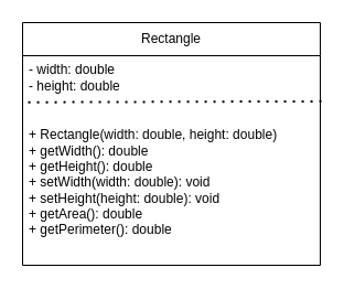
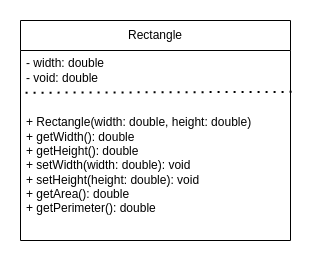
- <mxCell id="3" value="&lt;div&gt;- width: double&amp;nbsp; &amp;nbsp; &amp;nbsp; &amp;nbsp; &amp;nbsp; &amp;nbsp; &amp;nbsp; &amp;nbsp; &amp;nbsp;&lt;/div&gt;&lt;div&gt;- height: double&amp;nbsp;&lt;/div&gt;" style="text;strokeColor=none;fillColor=none;align=left;verticalAlign=middle;spacingLeft=4;spacingRight=4;overflow=hidden;points=[[0,0.5],[1,0.5]];portConstraint=eastwest;rotatable=0;whiteSpace=wrap;html=1;" vertex="1" parent="2"><mxGeometry y="30" width="270" height="40" as="geometry" /></mxCell>
+ <mxCell id="3" value="&lt;div&gt;- width: double&amp;nbsp; &amp;nbsp; &amp;nbsp; &amp;nbsp; &amp;nbsp; &amp;nbsp; &amp;nbsp; &amp;nbsp; &amp;nbsp;&lt;/div&gt;&lt;div&gt;- void: double&amp;nbsp;&lt;/div&gt;" style="text;strokeColor=none;fillColor=none;align=left;verticalAlign=middle;spacingLeft=4;spacingRight=4;overflow=hidden;points=[[0,0.5],[1,0.5]];portConstraint=eastwest;rotatable=0;whiteSpace=wrap;html=1;" vertex="1" parent="2"><mxGeometry y="30" width="270" height="40" as="geometry" /></mxCell>
